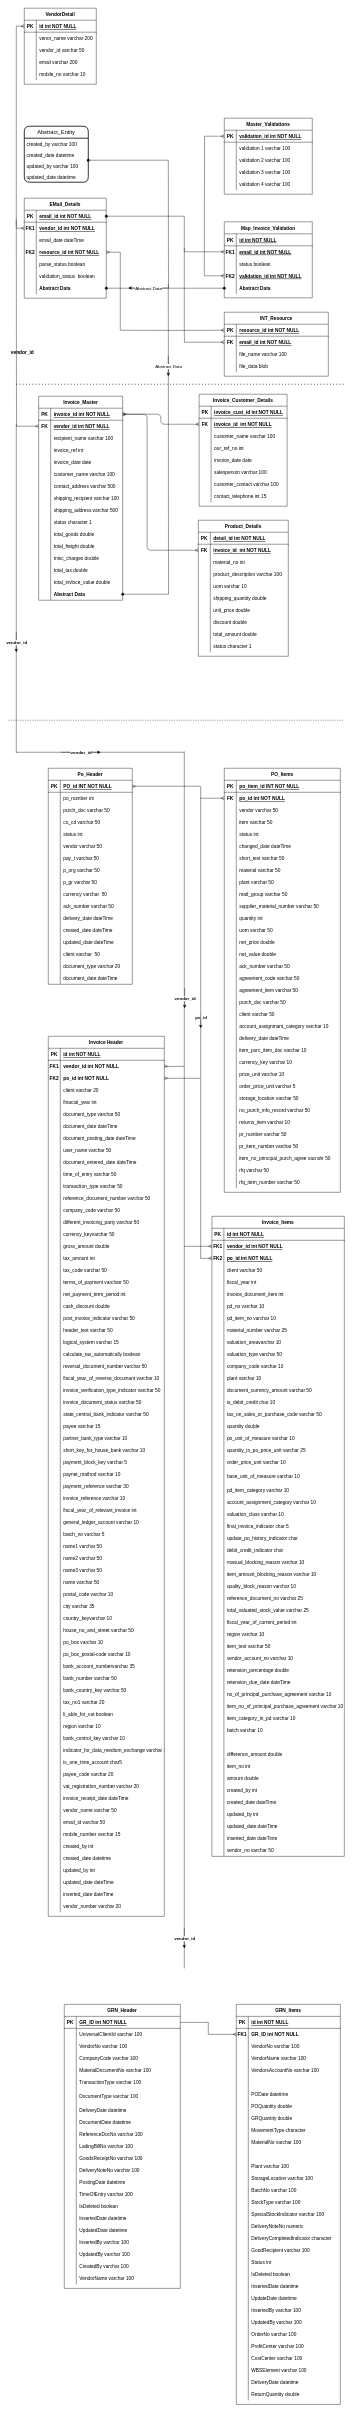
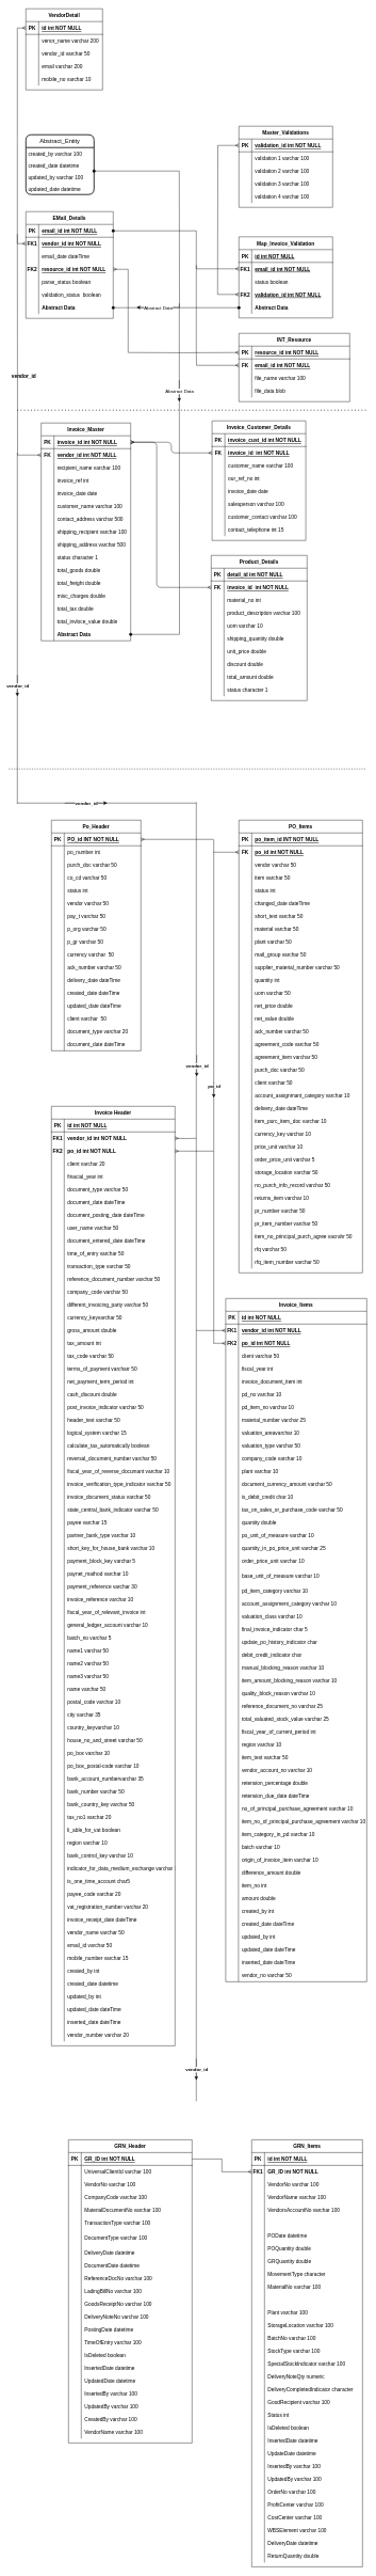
+ <mxCell id="500" value="origin_of_invoice_item varchar 10" style="shape=partialRectangle;connectable=0;fillColor=none;top=0;left=0;bottom=0;right=0;align=left;spacingLeft=6;overflow=hidden;" parent="498" vertex="1"><mxGeometry x="30" width="301" height="30" as="geometry"><mxRectangle width="301" height="30" as="alternateBounds" /></mxGeometry></mxCell>
- <mxCell id="883" value="DeliveryNoteNo numeric" style="shape=partialRectangle;connectable=0;fillColor=none;top=0;left=0;bottom=0;right=0;align=left;spacingLeft=6;overflow=hidden;" parent="881" vertex="1"><mxGeometry x="30" width="230" height="30" as="geometry"><mxRectangle width="230" height="30" as="alternateBounds" /></mxGeometry></mxCell>
+ <mxCell id="883" value="DeliveryNoteQty numeric" style="shape=partialRectangle;connectable=0;fillColor=none;top=0;left=0;bottom=0;right=0;align=left;spacingLeft=6;overflow=hidden;" parent="881" vertex="1"><mxGeometry x="30" width="230" height="30" as="geometry"><mxRectangle width="230" height="30" as="alternateBounds" /></mxGeometry></mxCell>
